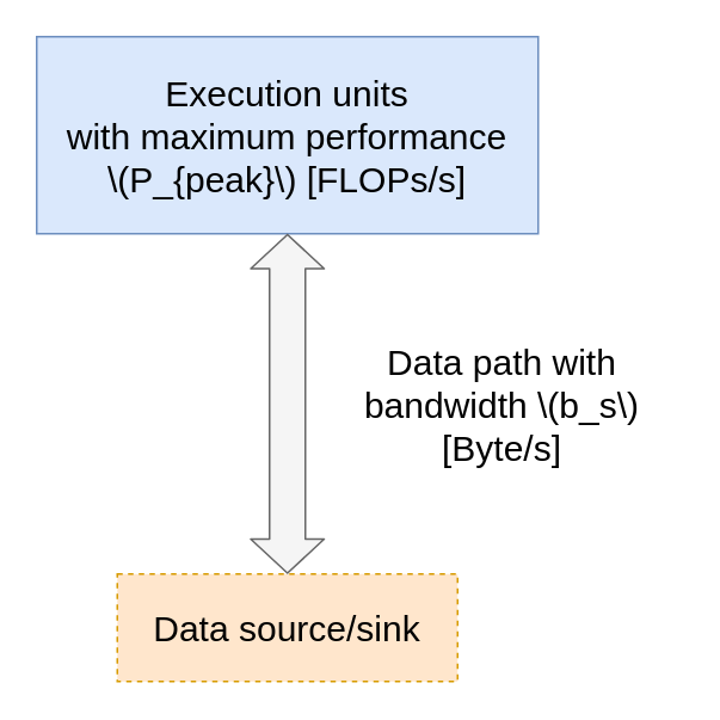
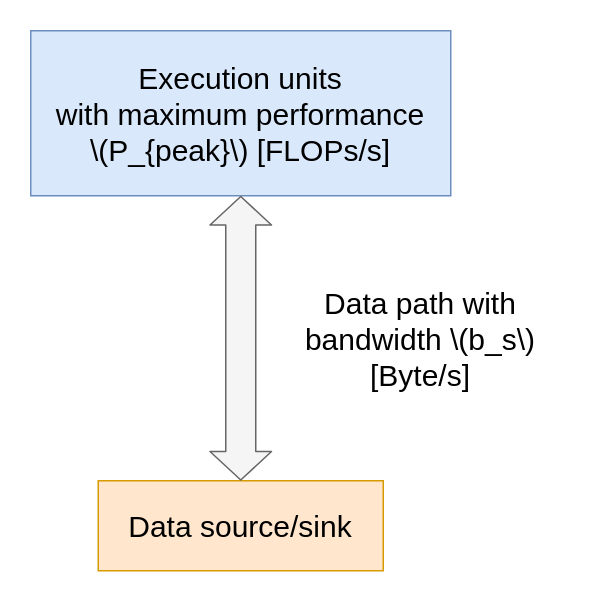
- <mxCell id="3" value="&lt;font style=&quot;font-size: 20px&quot;&gt;Data source/sink&lt;/font&gt;" style="rounded=0;whiteSpace=wrap;html=1;fillColor=#ffe6cc;strokeColor=#d79b00;dashed=1;" parent="1" vertex="1"><mxGeometry x="65" y="320" width="190" height="60" as="geometry" /></mxCell>
+ <mxCell id="3" value="&lt;font style=&quot;font-size: 20px&quot;&gt;Data source/sink&lt;/font&gt;" style="rounded=0;whiteSpace=wrap;html=1;fillColor=#ffe6cc;strokeColor=#d79b00;" parent="1" vertex="1"><mxGeometry x="65" y="320" width="190" height="60" as="geometry" /></mxCell>
